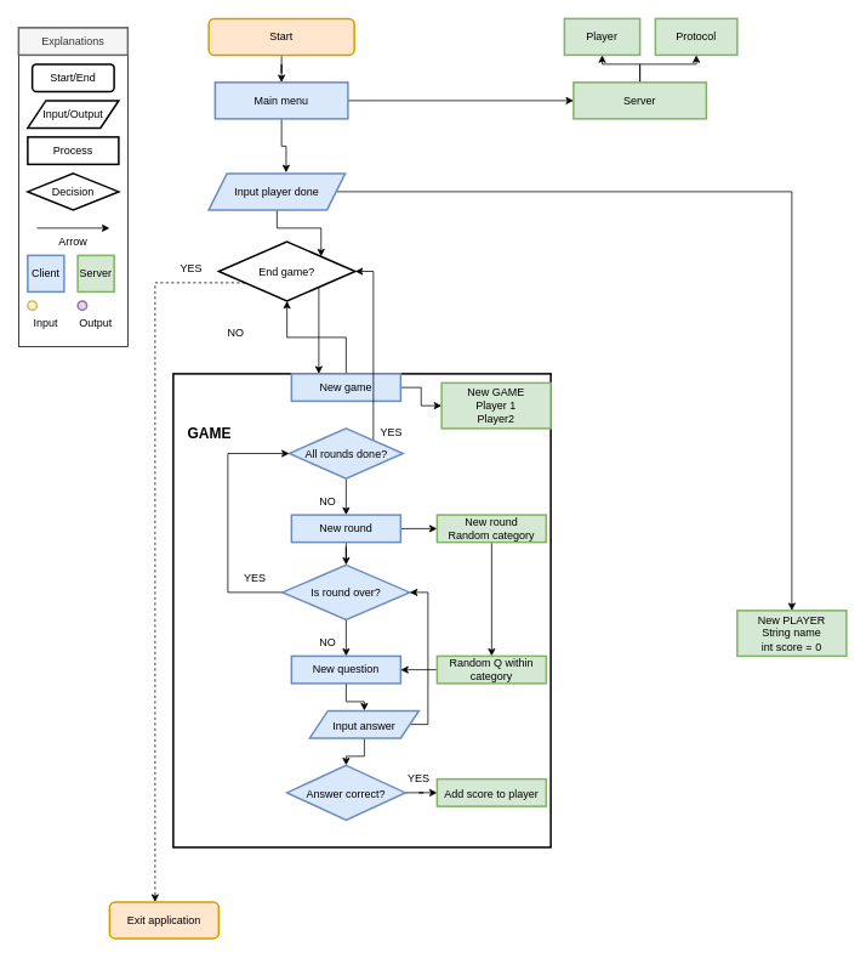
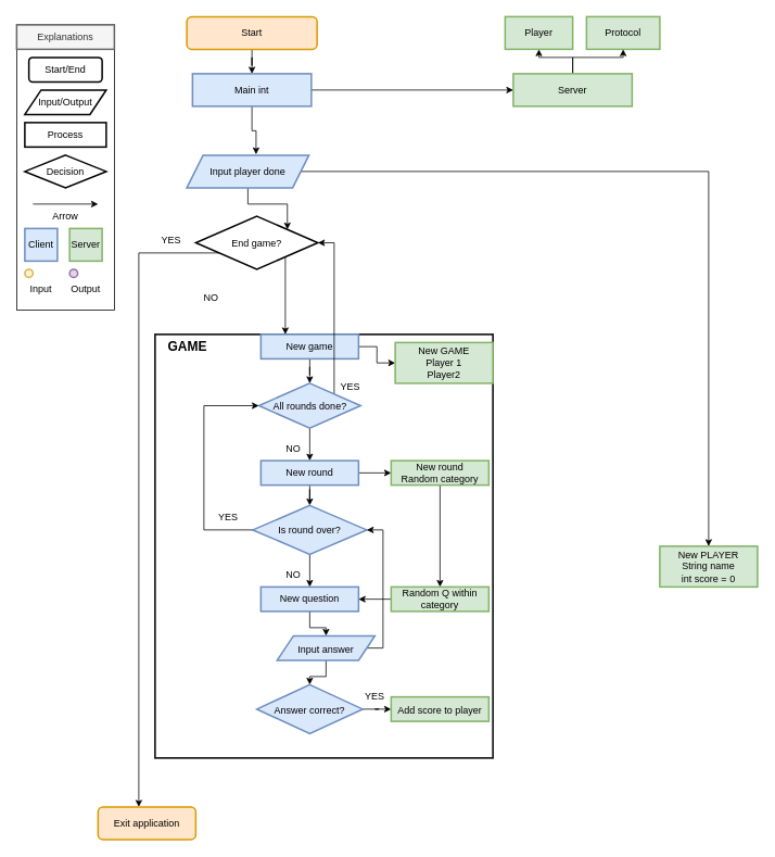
- <mxCell id="16" value="Main menu" style="rounded=0;whiteSpace=wrap;html=1;strokeColor=#6c8ebf;strokeWidth=2;fillColor=#dae8fc;" parent="1" vertex="1"><mxGeometry x="236" y="90" width="146" height="40" as="geometry" /></mxCell>
+ <mxCell id="16" value="Main int" style="rounded=0;whiteSpace=wrap;html=1;strokeColor=#6c8ebf;strokeWidth=2;fillColor=#dae8fc;" parent="1" vertex="1"><mxGeometry x="236" y="90" width="146" height="40" as="geometry" /></mxCell>
- <mxCell id="32" value="" style="edgeStyle=orthogonalEdgeStyle;rounded=0;orthogonalLoop=1;jettySize=auto;html=1;" parent="1" source="34" target="24" edge="1"><mxGeometry relative="1" as="geometry" /></mxCell>
+ <mxCell id="32" value="" style="edgeStyle=orthogonalEdgeStyle;rounded=0;orthogonalLoop=1;jettySize=auto;html=1;" parent="1" source="34" target="38" edge="1"><mxGeometry relative="1" as="geometry" /></mxCell>
- <mxCell id="31" value="&lt;font style=&quot;font-size: 16px;&quot;&gt;&lt;b&gt;GAME&lt;/b&gt;&lt;/font&gt;" style="text;html=1;strokeColor=none;fillColor=none;align=center;verticalAlign=middle;whiteSpace=wrap;rounded=0;strokeWidth=2;" parent="1" vertex="1"><mxGeometry x="200" y="460" width="60" height="30" as="geometry" /></mxCell>
+ <mxCell id="31" value="&lt;font style=&quot;font-size: 16px;&quot;&gt;&lt;b&gt;GAME&lt;/b&gt;&lt;/font&gt;" style="text;html=1;strokeColor=none;fillColor=none;align=center;verticalAlign=middle;whiteSpace=wrap;rounded=0;strokeWidth=2;" parent="1" vertex="1"><mxGeometry x="200" y="410" width="60" height="30" as="geometry" /></mxCell>
- <mxCell id="22" value="" style="edgeStyle=orthogonalEdgeStyle;rounded=0;orthogonalLoop=1;jettySize=auto;html=1;dashed=1;" parent="1" source="24" target="25" edge="1"><mxGeometry relative="1" as="geometry"><Array as="points"><mxPoint x="170" y="310" /></Array></mxGeometry></mxCell>
+ <mxCell id="22" value="" style="edgeStyle=orthogonalEdgeStyle;rounded=0;orthogonalLoop=1;jettySize=auto;html=1;" parent="1" source="24" target="25" edge="1"><mxGeometry relative="1" as="geometry"><Array as="points"><mxPoint x="170" y="310" /></Array></mxGeometry></mxCell>
